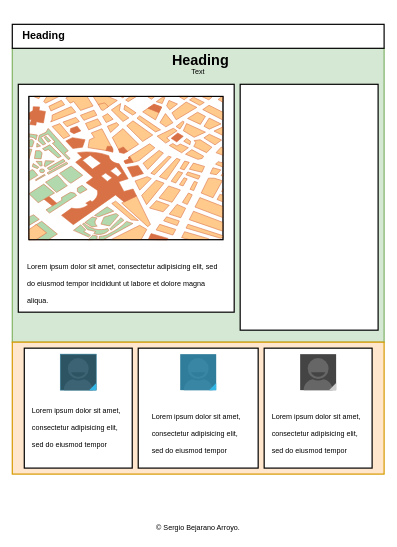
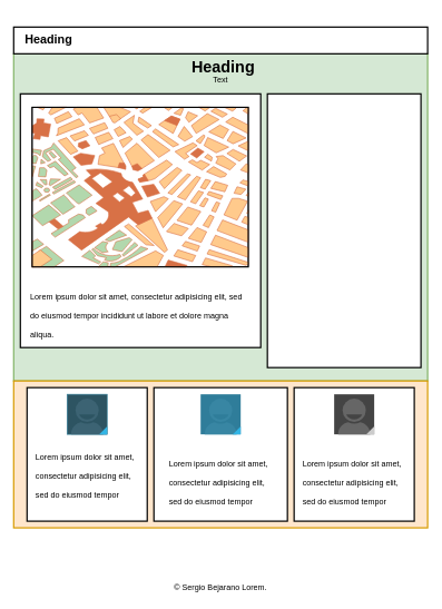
- <mxCell id="21" value="© Sergio Bejarano Arroyo." style="text;html=1;strokeColor=none;fillColor=none;align=center;verticalAlign=middle;whiteSpace=wrap;rounded=0;" vertex="1" parent="1"><mxGeometry x="225" y="870" width="210" height="20" as="geometry" /></mxCell>
+ <mxCell id="21" value="© Sergio Bejarano Lorem." style="text;html=1;strokeColor=none;fillColor=none;align=center;verticalAlign=middle;whiteSpace=wrap;rounded=0;" vertex="1" parent="1"><mxGeometry x="225" y="870" width="210" height="20" as="geometry" /></mxCell>
